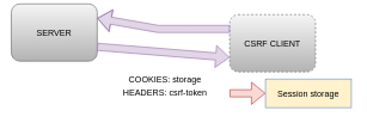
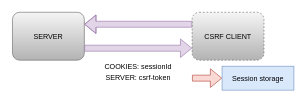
- <mxCell id="3" value="SERVER" style="rounded=1;fillColor=#f5f5f5;strokeColor=#666666;gradientColor=#b3b3b3;fontColor=#000000;" parent="1" vertex="1"><mxGeometry x="15" y="5" width="120" height="80" as="geometry" /></mxCell>
+ <mxCell id="3" value="SERVER" style="rounded=1;fillColor=#f5f5f5;strokeColor=#666666;gradientColor=#b3b3b3;fontColor=#000000;" parent="1" vertex="1"><mxGeometry x="20" y="20" width="120" height="80" as="geometry" /></mxCell>
- <mxCell id="6" value="COOKIES: storage" style="text;strokeColor=none;fillColor=none;align=center;verticalAlign=middle;rounded=0;fontFamily=Helvetica;fontColor=#000000;" parent="1" vertex="1"><mxGeometry x="100" y="100" width="260" height="20" as="geometry" /></mxCell>
+ <mxCell id="6" value="COOKIES: sessionId" style="text;strokeColor=none;fillColor=none;align=center;verticalAlign=middle;rounded=0;fontFamily=Helvetica;fontColor=#000000;" parent="1" vertex="1"><mxGeometry x="100" y="100" width="260" height="20" as="geometry" /></mxCell>
- <mxCell id="9" value="HEADERS: csrf-token" style="text;html=1;strokeColor=none;fillColor=none;align=center;verticalAlign=middle;whiteSpace=wrap;rounded=0;" vertex="1" parent="1"><mxGeometry x="140" y="120" width="180" height="20" as="geometry" /></mxCell>
+ <mxCell id="9" value="SERVER: csrf-token" style="text;html=1;strokeColor=none;fillColor=none;align=center;verticalAlign=middle;whiteSpace=wrap;rounded=0;" vertex="1" parent="1"><mxGeometry x="140" y="120" width="180" height="20" as="geometry" /></mxCell>
- <mxCell id="8" value="Session storage" style="rounded=0;fontFamily=Helvetica;strokeColor=#6c8ebf;fillColor=#fff2cc;fontColor=#000000;" parent="1" vertex="1"><mxGeometry x="370" y="110" width="120" height="40" as="geometry" /></mxCell>
+ <mxCell id="8" value="Session storage" style="rounded=0;fontFamily=Helvetica;strokeColor=#6c8ebf;fillColor=#dae8fc;fontColor=#000000;" parent="1" vertex="1"><mxGeometry x="370" y="110" width="120" height="40" as="geometry" /></mxCell>
